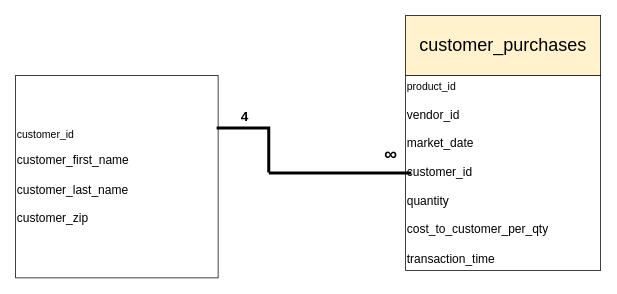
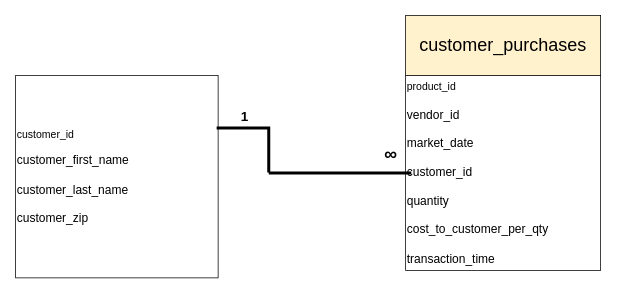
- <mxCell id="4" value="&lt;font style=&quot;font-size: 18px;&quot;&gt;&lt;b&gt;4&lt;/b&gt;&lt;/font&gt;" style="text;html=1;align=center;verticalAlign=middle;resizable=0;points=[];autosize=1;strokeColor=none;fillColor=none;" vertex="1" parent="1"><mxGeometry x="310" y="135" width="30" height="40" as="geometry" /></mxCell>
+ <mxCell id="4" value="&lt;font style=&quot;font-size: 18px;&quot;&gt;&lt;b&gt;1&lt;/b&gt;&lt;/font&gt;" style="text;html=1;align=center;verticalAlign=middle;resizable=0;points=[];autosize=1;strokeColor=none;fillColor=none;" vertex="1" parent="1"><mxGeometry x="310" y="135" width="30" height="40" as="geometry" /></mxCell>
